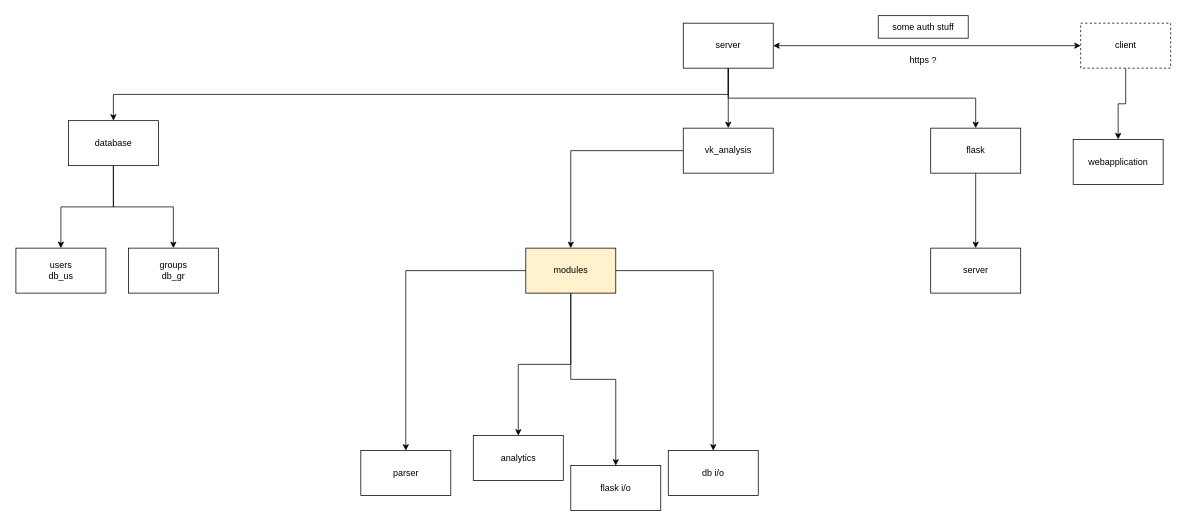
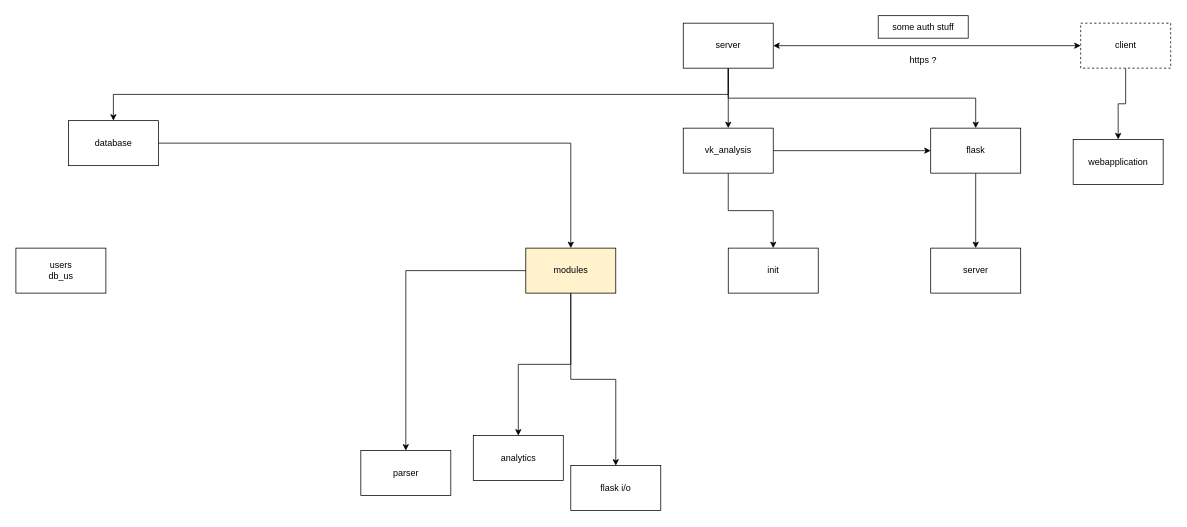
- <mxCell id="10" value="" style="edgeStyle=orthogonalEdgeStyle;rounded=0;orthogonalLoop=1;jettySize=auto;html=1;" parent="1" source="12" target="17" edge="1"><mxGeometry relative="1" as="geometry" /></mxCell>
+ <mxCell id="10" value="" style="edgeStyle=orthogonalEdgeStyle;rounded=0;orthogonalLoop=1;jettySize=auto;html=1;" parent="1" source="12" target="28" edge="1"><mxGeometry relative="1" as="geometry" /></mxCell>
+ <mxCell id="11" style="edgeStyle=orthogonalEdgeStyle;rounded=0;orthogonalLoop=1;jettySize=auto;html=1;exitX=0.5;exitY=1;exitDx=0;exitDy=0;" parent="1" source="12" target="30" edge="1"><mxGeometry relative="1" as="geometry" /></mxCell>
- <mxCell id="23" value="" style="edgeStyle=orthogonalEdgeStyle;rounded=0;orthogonalLoop=1;jettySize=auto;html=1;" parent="1" source="24" target="25" edge="1"><mxGeometry relative="1" as="geometry" /></mxCell>
- <mxCell id="22" value="" style="edgeStyle=orthogonalEdgeStyle;rounded=0;orthogonalLoop=1;jettySize=auto;html=1;" parent="1" source="24" target="26" edge="1"><mxGeometry relative="1" as="geometry" /></mxCell>
+ <mxCell id="22" value="" style="edgeStyle=orthogonalEdgeStyle;rounded=0;orthogonalLoop=1;jettySize=auto;html=1;" parent="1" source="24" target="17" edge="1"><mxGeometry relative="1" as="geometry" /></mxCell>
- <mxCell id="25" value="groups&lt;br&gt;db_gr" style="rounded=0;whiteSpace=wrap;html=1;" parent="1" vertex="1"><mxGeometry x="170.71" y="330" width="120" height="60" as="geometry" /></mxCell>
+ <mxCell id="30" value="init" style="rounded=0;whiteSpace=wrap;html=1;" parent="1" vertex="1"><mxGeometry x="970.71" y="330" width="120" height="60" as="geometry" /></mxCell>
- <mxCell id="15" value="" style="edgeStyle=orthogonalEdgeStyle;rounded=0;orthogonalLoop=1;jettySize=auto;html=1;startArrow=none;startFill=0;" parent="1" source="17" target="19" edge="1"><mxGeometry relative="1" as="geometry" /></mxCell>
- <mxCell id="19" value="db i/o" style="rounded=0;whiteSpace=wrap;html=1;" parent="1" vertex="1"><mxGeometry x="890.71" y="600" width="120" height="60" as="geometry" /></mxCell>
